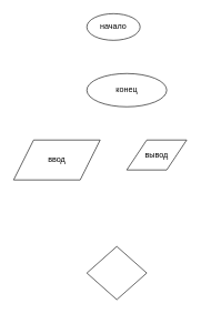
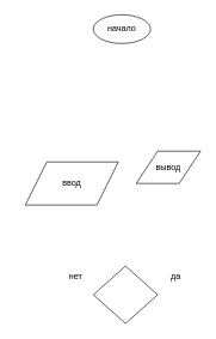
- <mxCell id="3" value="конец" style="ellipse;whiteSpace=wrap;html=1;" vertex="1" parent="1"><mxGeometry x="130" y="110" width="120" height="50" as="geometry" /></mxCell>
- <mxCell id="4" value="ввод" style="shape=parallelogram;perimeter=parallelogramPerimeter;whiteSpace=wrap;html=1;fixedSize=1;size=30;" vertex="1" parent="1"><mxGeometry x="20" y="210" width="130" height="60" as="geometry" /></mxCell>
+ <mxCell id="4" value="ввод" style="shape=parallelogram;perimeter=parallelogramPerimeter;whiteSpace=wrap;html=1;fixedSize=1;size=30;" vertex="1" parent="1"><mxGeometry x="35" y="225" width="130" height="60" as="geometry" /></mxCell>
+ <mxCell id="9" value="нет" style="text;html=1;align=center;verticalAlign=middle;resizable=0;points=[];autosize=1;strokeColor=none;fillColor=none;" vertex="1" parent="6"><mxGeometry width="40" height="30" as="geometry" /></mxCell>
+ <mxCell id="8" value="да" style="text;html=1;align=center;verticalAlign=middle;resizable=0;points=[];autosize=1;strokeColor=none;fillColor=none;" vertex="1" parent="6"><mxGeometry x="140" width="40" height="30" as="geometry" /></mxCell>
